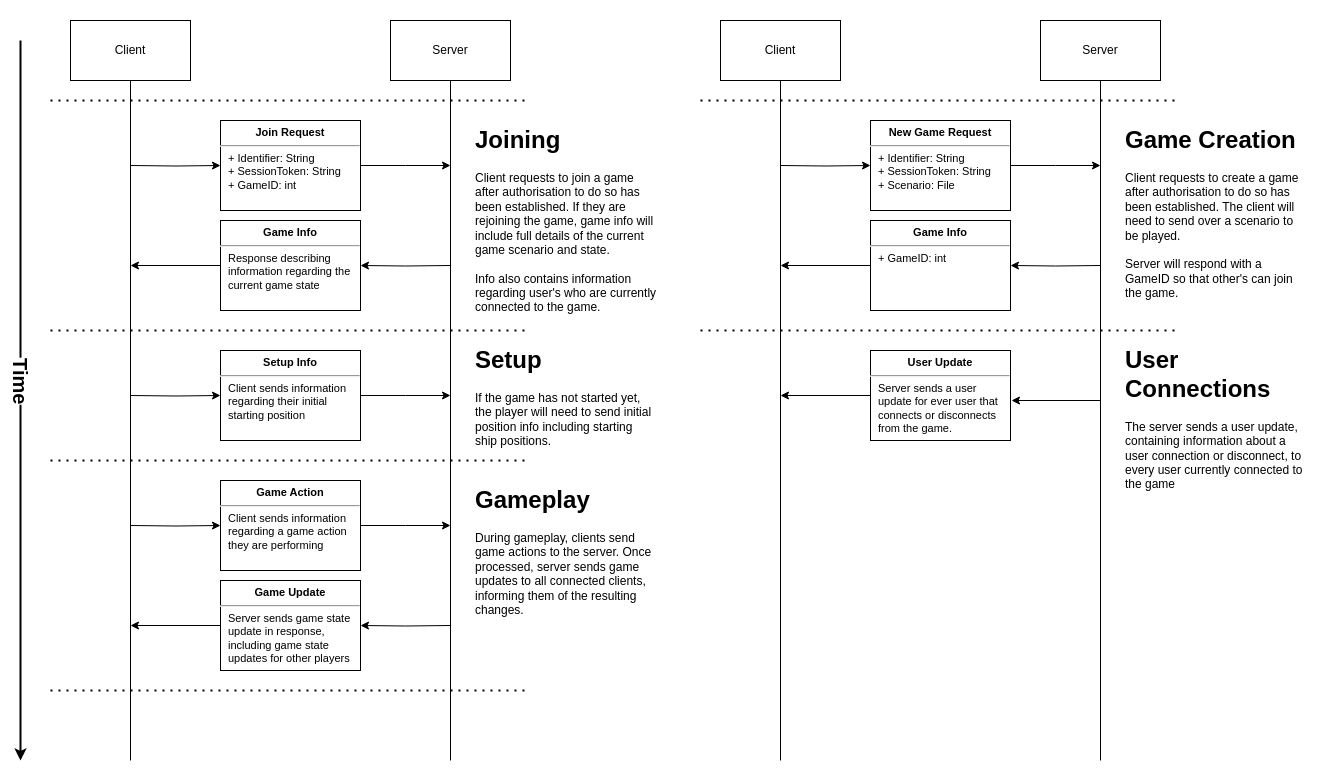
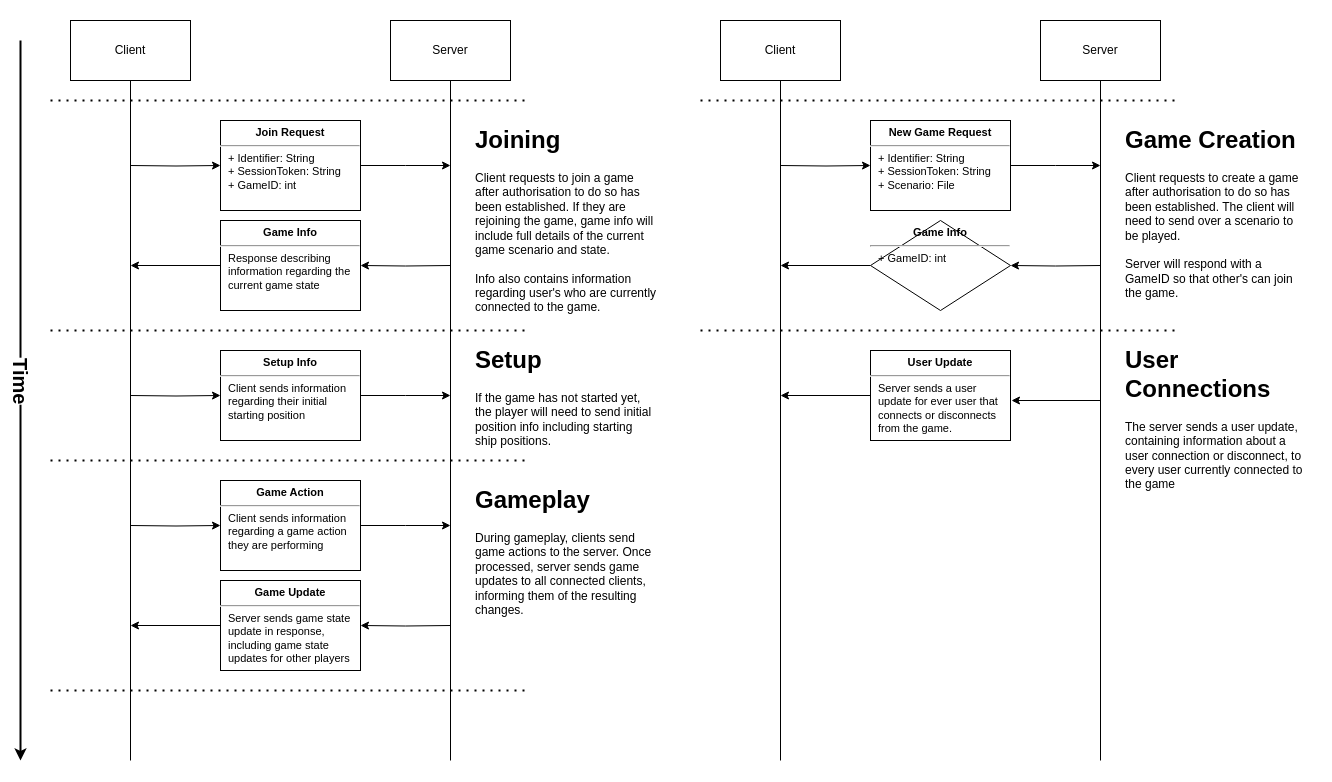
- <mxCell id="36" value="&lt;p style=&quot;margin: 6px 0px 0px ; text-align: center ; font-size: 11px&quot;&gt;&lt;b&gt;Game Info&lt;/b&gt;&lt;/p&gt;&lt;hr style=&quot;font-size: 11px&quot;&gt;&lt;p style=&quot;margin: 0px 0px 0px 8px ; font-size: 11px&quot;&gt;+ GameID: int&lt;/p&gt;" style="align=left;overflow=fill;html=1;dropTarget=0;whiteSpace=wrap;" vertex="1" parent="1"><mxGeometry x="870" y="220" width="140" height="90" as="geometry" /></mxCell>
+ <mxCell id="36" value="&lt;p style=&quot;margin: 6px 0px 0px ; text-align: center ; font-size: 11px&quot;&gt;&lt;b&gt;Game Info&lt;/b&gt;&lt;/p&gt;&lt;hr style=&quot;font-size: 11px&quot;&gt;&lt;p style=&quot;margin: 0px 0px 0px 8px ; font-size: 11px&quot;&gt;+ GameID: int&lt;/p&gt;" style="rhombus;align=left;overflow=fill;html=1;dropTarget=0;whiteSpace=wrap;" vertex="1" parent="1"><mxGeometry x="870" y="220" width="140" height="90" as="geometry" /></mxCell>
